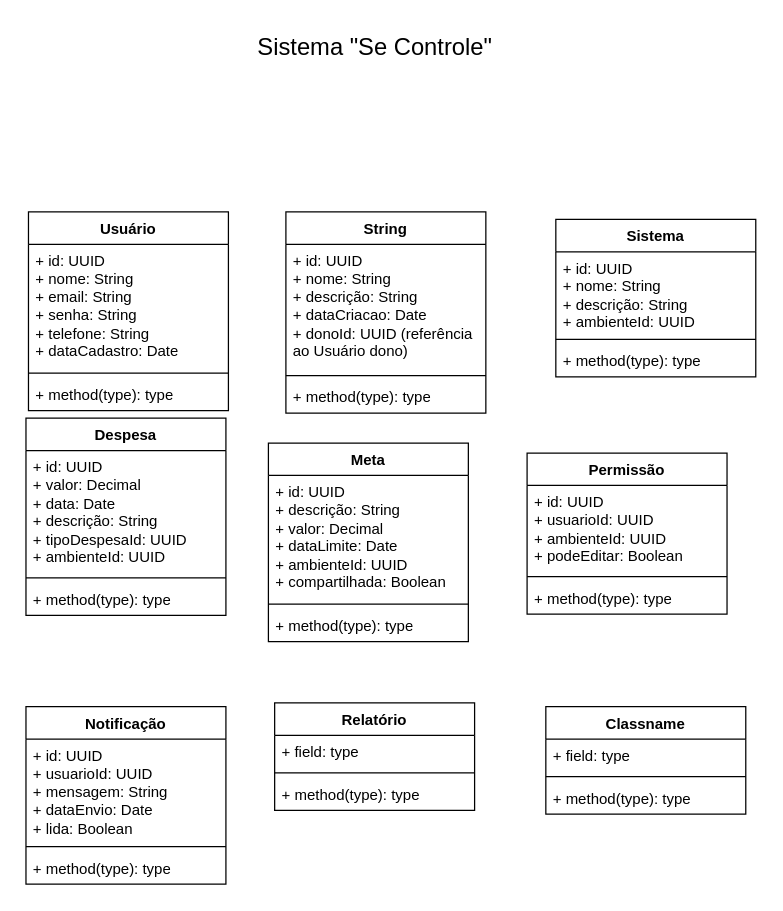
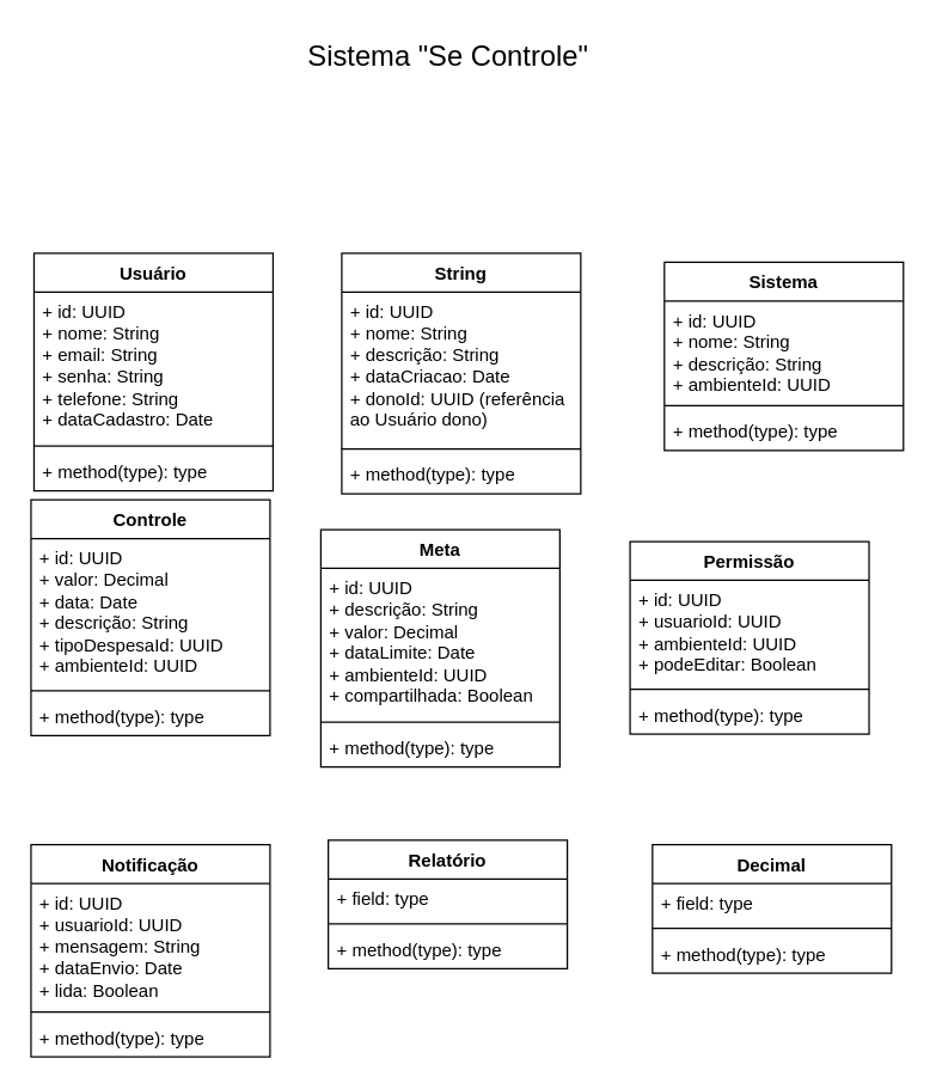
- <mxCell id="31" value="&lt;font style=&quot;color: rgb(0, 0, 0);&quot;&gt;Despesa&lt;/font&gt;" style="swimlane;fontStyle=1;align=center;verticalAlign=top;childLayout=stackLayout;horizontal=1;startSize=26;horizontalStack=0;resizeParent=1;resizeParentMax=0;resizeLast=0;collapsible=1;marginBottom=0;whiteSpace=wrap;html=1;fillColor=none;fontColor=#000000;strokeColor=#000000;" vertex="1" parent="1"><mxGeometry x="20" y="334" width="160" height="158" as="geometry" /></mxCell>
+ <mxCell id="31" value="&lt;font style=&quot;color: rgb(0, 0, 0);&quot;&gt;Controle&lt;/font&gt;" style="swimlane;fontStyle=1;align=center;verticalAlign=top;childLayout=stackLayout;horizontal=1;startSize=26;horizontalStack=0;resizeParent=1;resizeParentMax=0;resizeLast=0;collapsible=1;marginBottom=0;whiteSpace=wrap;html=1;fillColor=none;fontColor=#000000;strokeColor=#000000;" vertex="1" parent="1"><mxGeometry x="20" y="334" width="160" height="158" as="geometry" /></mxCell>
- <mxCell id="27" value="Classname" style="swimlane;fontStyle=1;align=center;verticalAlign=top;childLayout=stackLayout;horizontal=1;startSize=26;horizontalStack=0;resizeParent=1;resizeParentMax=0;resizeLast=0;collapsible=1;marginBottom=0;whiteSpace=wrap;html=1;fillColor=none;fontColor=#000000;strokeColor=#000000;" vertex="1" parent="1"><mxGeometry x="436" y="565" width="160" height="86" as="geometry" /></mxCell>
+ <mxCell id="27" value="Decimal" style="swimlane;fontStyle=1;align=center;verticalAlign=top;childLayout=stackLayout;horizontal=1;startSize=26;horizontalStack=0;resizeParent=1;resizeParentMax=0;resizeLast=0;collapsible=1;marginBottom=0;whiteSpace=wrap;html=1;fillColor=none;fontColor=#000000;strokeColor=#000000;" vertex="1" parent="1"><mxGeometry x="436" y="565" width="160" height="86" as="geometry" /></mxCell>
